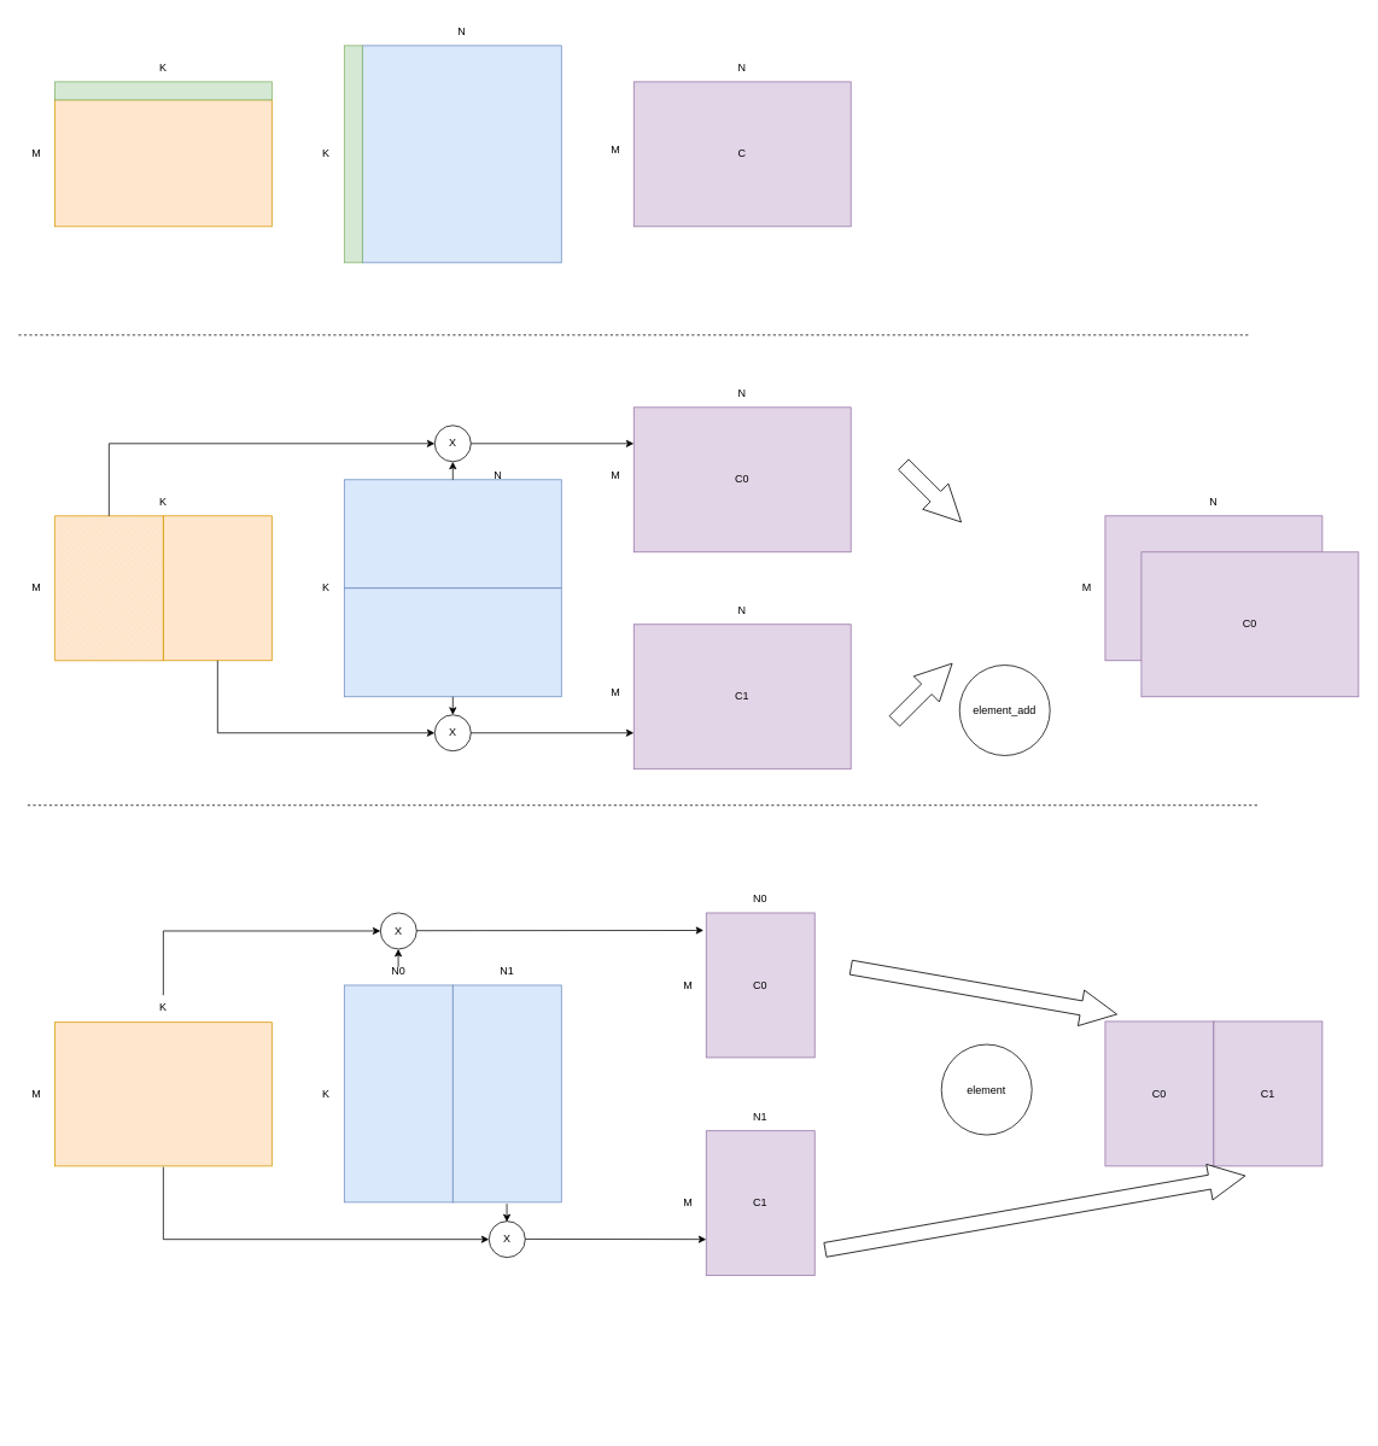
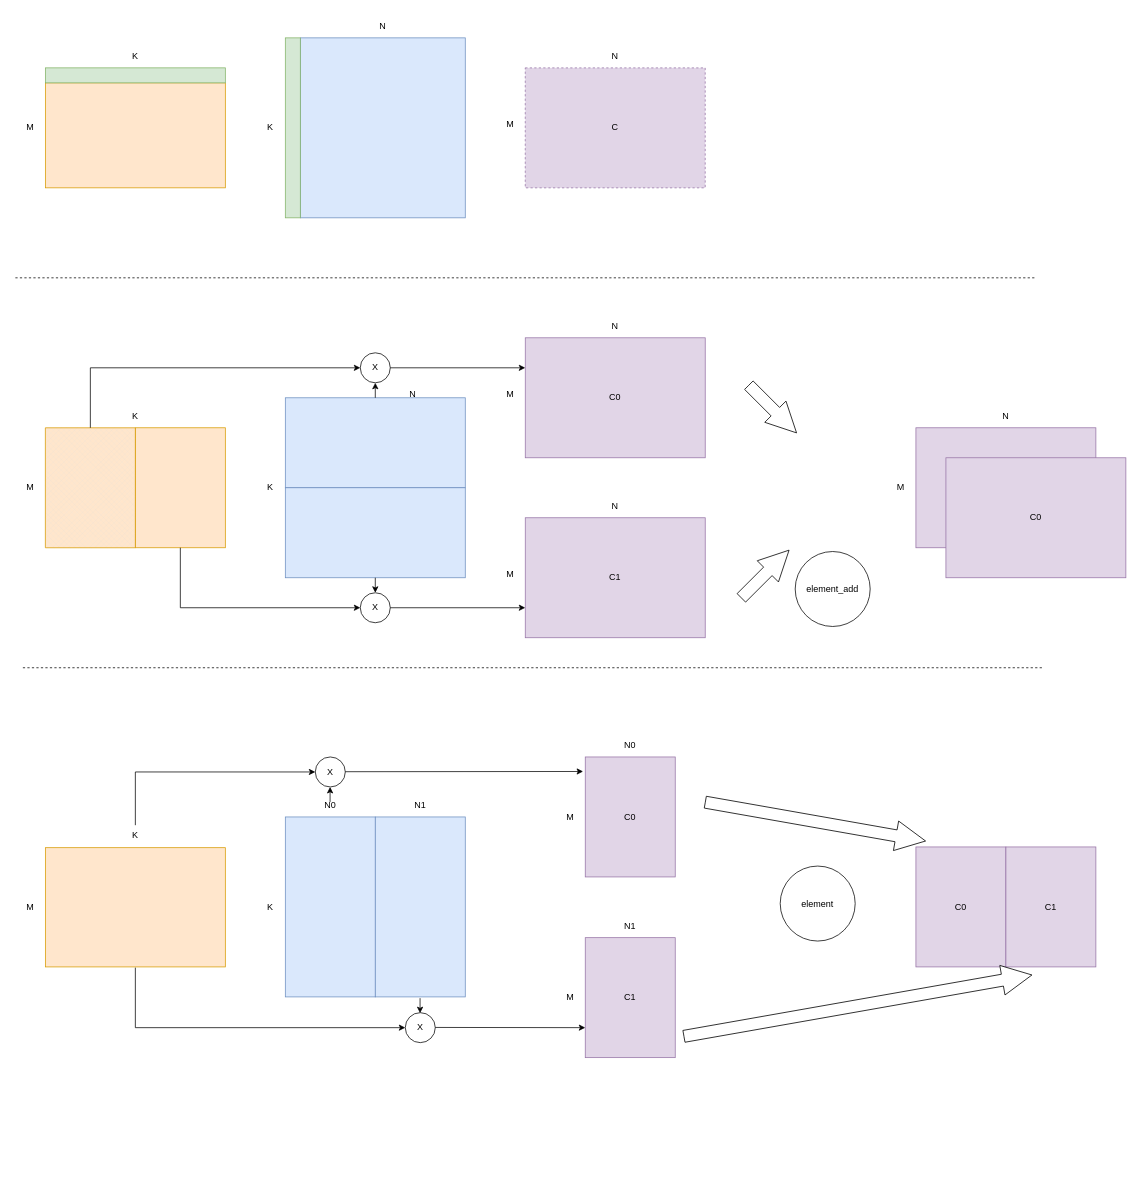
- <mxCell id="6" value="C" style="rounded=0;whiteSpace=wrap;html=1;fillColor=#e1d5e7;strokeColor=#9673a6;" parent="1" vertex="1"><mxGeometry x="700" y="90" width="240" height="160" as="geometry" /></mxCell>
+ <mxCell id="6" value="C" style="rounded=0;whiteSpace=wrap;html=1;fillColor=#e1d5e7;strokeColor=#9673a6;dashed=1;" parent="1" vertex="1"><mxGeometry x="700" y="90" width="240" height="160" as="geometry" /></mxCell>
